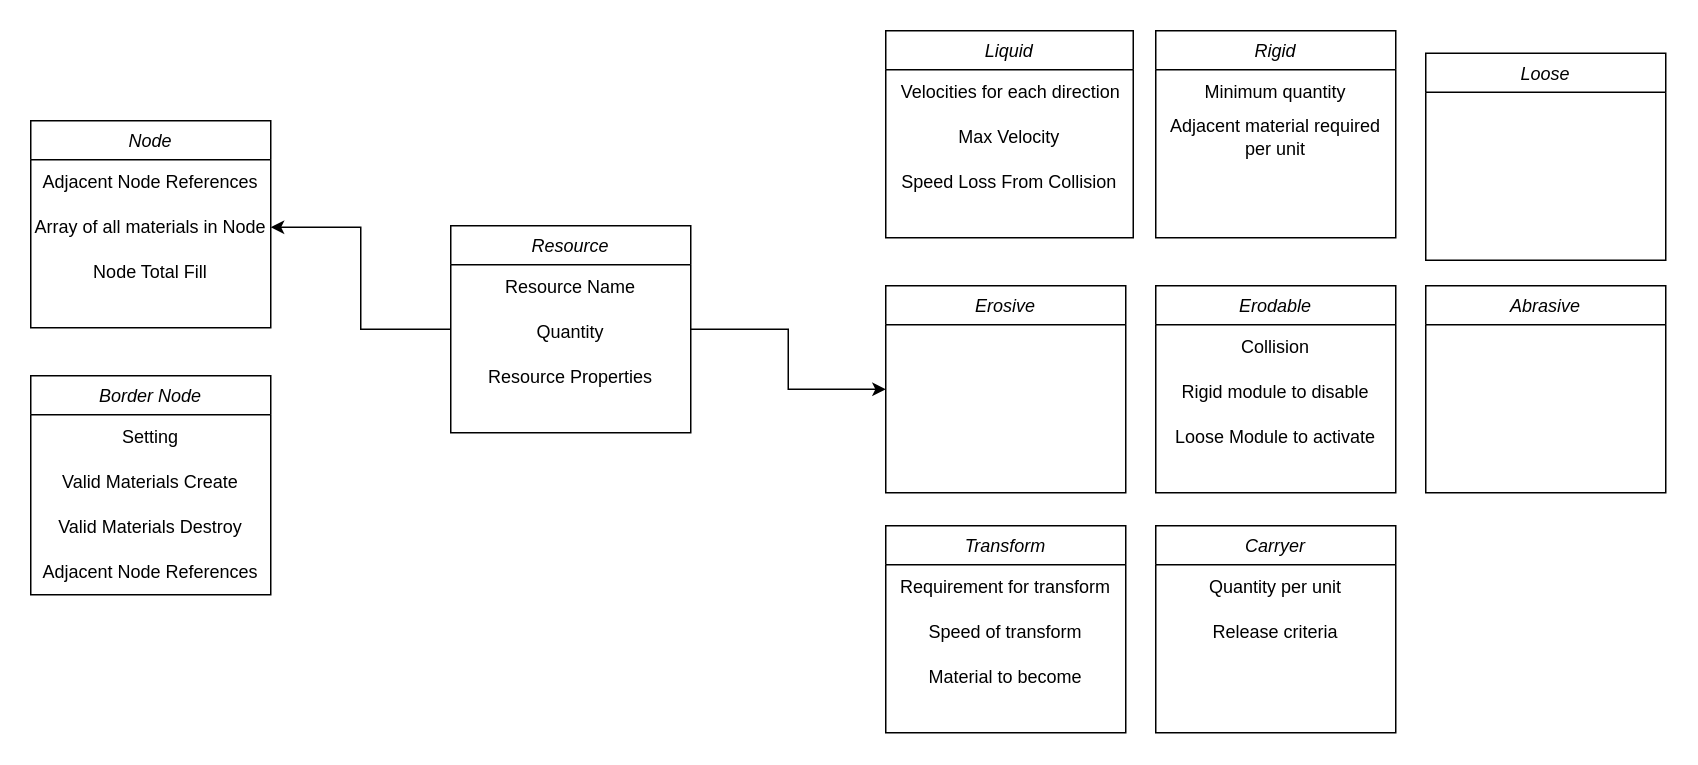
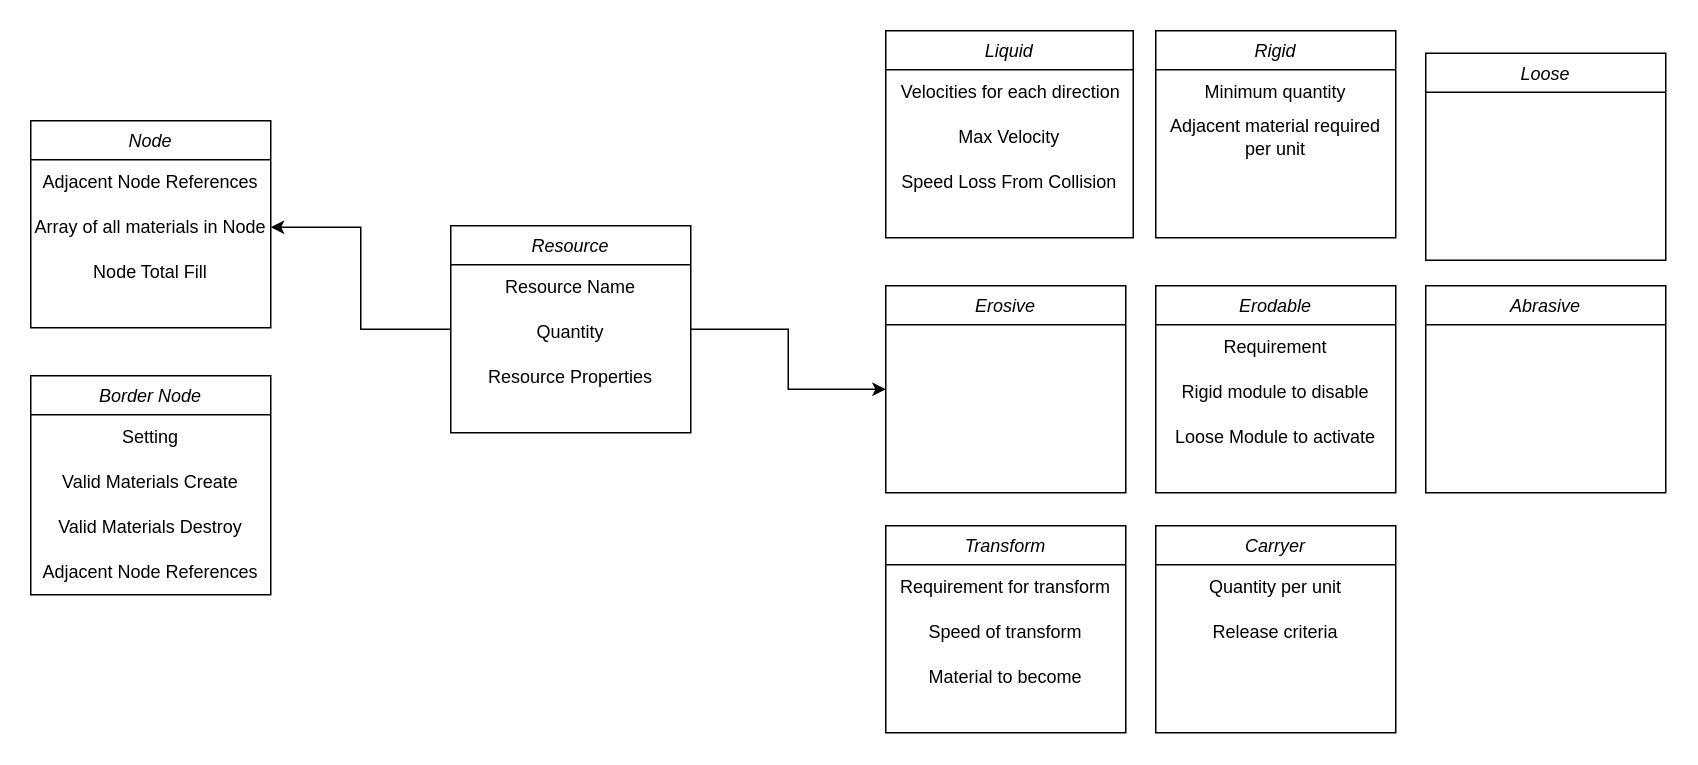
- <mxCell id="35" value="Collision" style="text;html=1;align=center;verticalAlign=middle;whiteSpace=wrap;rounded=0;" vertex="1" parent="34"><mxGeometry y="26" width="160" height="30" as="geometry" /></mxCell>
+ <mxCell id="35" value="Requirement" style="text;html=1;align=center;verticalAlign=middle;whiteSpace=wrap;rounded=0;" vertex="1" parent="34"><mxGeometry y="26" width="160" height="30" as="geometry" /></mxCell>
